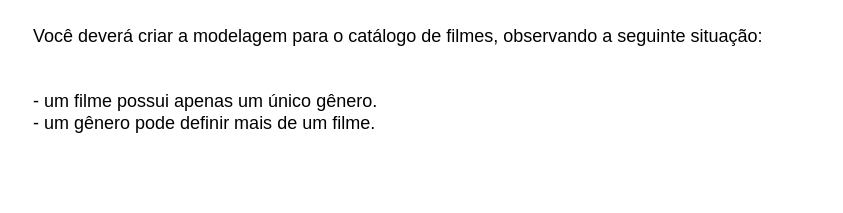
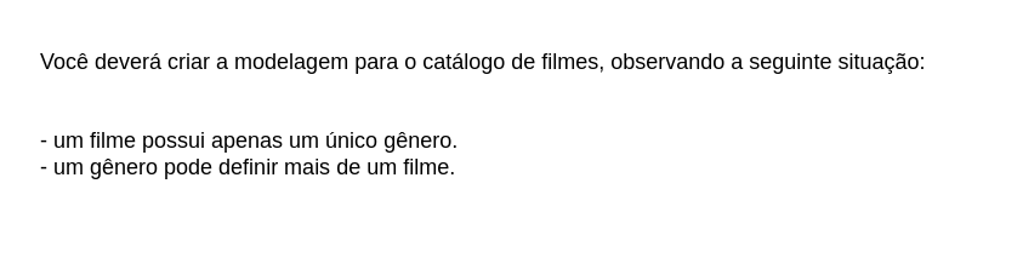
- <mxCell id="2" value="Você deverá criar a modelagem para o catálogo de filmes, observando a seguinte situação:&#10;&#10;&#10;- um filme possui apenas um único gênero.&#10;- um gênero pode definir mais de um filme." style="text;whiteSpace=wrap;" vertex="1" parent="1"><mxGeometry x="20" y="10" width="520" height="100" as="geometry" /></mxCell>
+ <mxCell id="2" value="Você deverá criar a modelagem para o catálogo de filmes, observando a seguinte situação:&#10;&#10;&#10;- um filme possui apenas um único gênero.&#10;- um gênero pode definir mais de um filme." style="text;whiteSpace=wrap;" vertex="1" parent="1"><mxGeometry x="20" y="20" width="520" height="100" as="geometry" /></mxCell>
